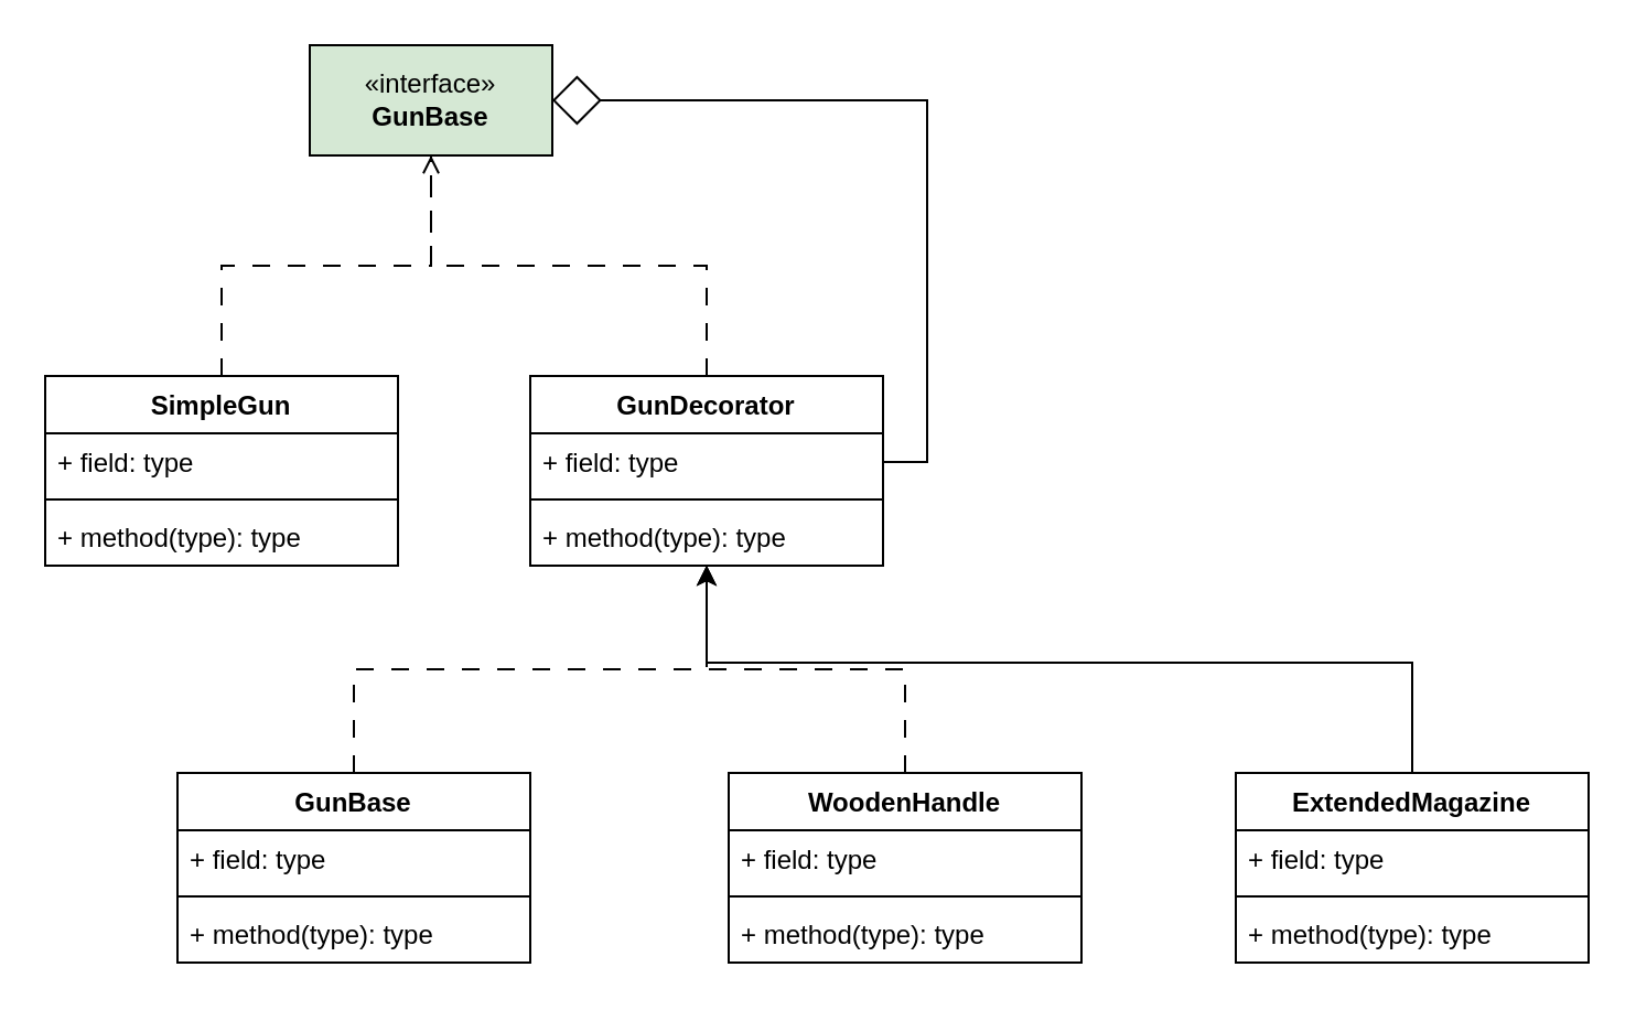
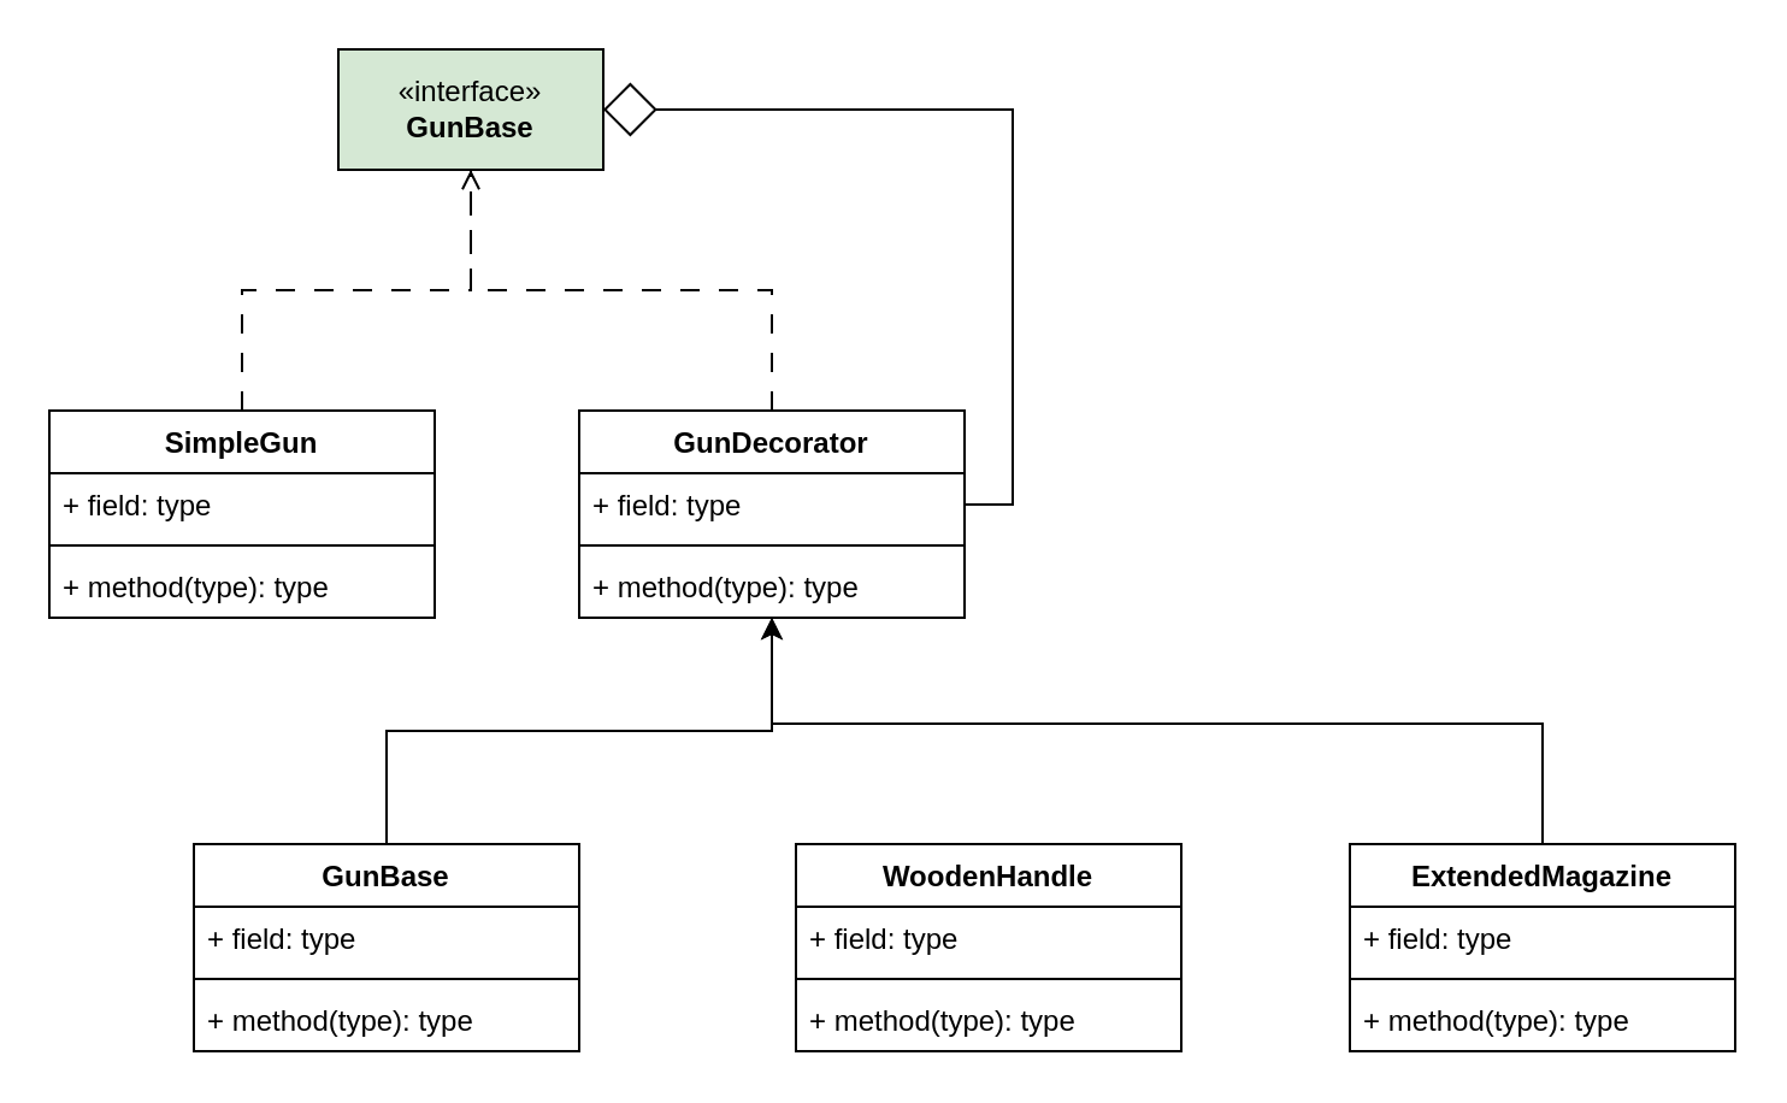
- <mxCell id="18" style="edgeStyle=orthogonalEdgeStyle;rounded=0;orthogonalLoop=1;jettySize=auto;html=1;dashed=1;dashPattern=8 8;" edge="1" parent="1" source="19" target="9"><mxGeometry relative="1" as="geometry" /></mxCell>
- <mxCell id="13" style="edgeStyle=orthogonalEdgeStyle;rounded=0;orthogonalLoop=1;jettySize=auto;html=1;dashed=1;dashPattern=8 8;" edge="1" parent="1" source="14" target="9"><mxGeometry relative="1" as="geometry" /></mxCell>
+ <mxCell id="13" style="edgeStyle=orthogonalEdgeStyle;rounded=0;orthogonalLoop=1;jettySize=auto;html=1;dashed=0;dashPattern=8 8;" edge="1" parent="1" source="14" target="9"><mxGeometry relative="1" as="geometry" /></mxCell>
